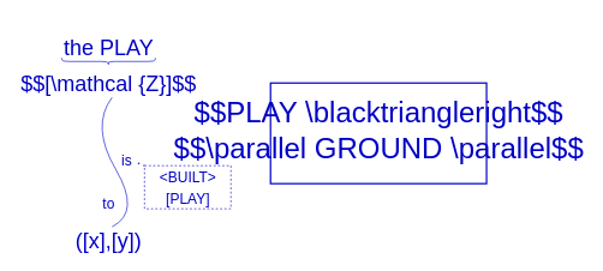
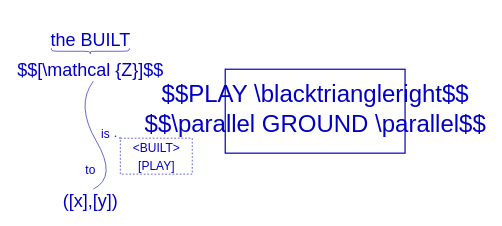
- <mxCell id="2" value="&lt;font style=&quot;font-size: 30px&quot; color=&quot;#0000c4&quot;&gt;the PLAY&lt;/font&gt;" style="text;html=1;align=center;verticalAlign=middle;resizable=0;points=[];autosize=1;strokeColor=none;fillColor=none;" vertex="1" parent="1"><mxGeometry x="75" y="50" width="150" height="30" as="geometry" /></mxCell>
+ <mxCell id="2" value="&lt;font style=&quot;font-size: 30px&quot; color=&quot;#0000c4&quot;&gt;the BUILT&lt;/font&gt;" style="text;html=1;align=center;verticalAlign=middle;resizable=0;points=[];autosize=1;strokeColor=none;fillColor=none;" vertex="1" parent="1"><mxGeometry x="75" y="50" width="150" height="30" as="geometry" /></mxCell>
